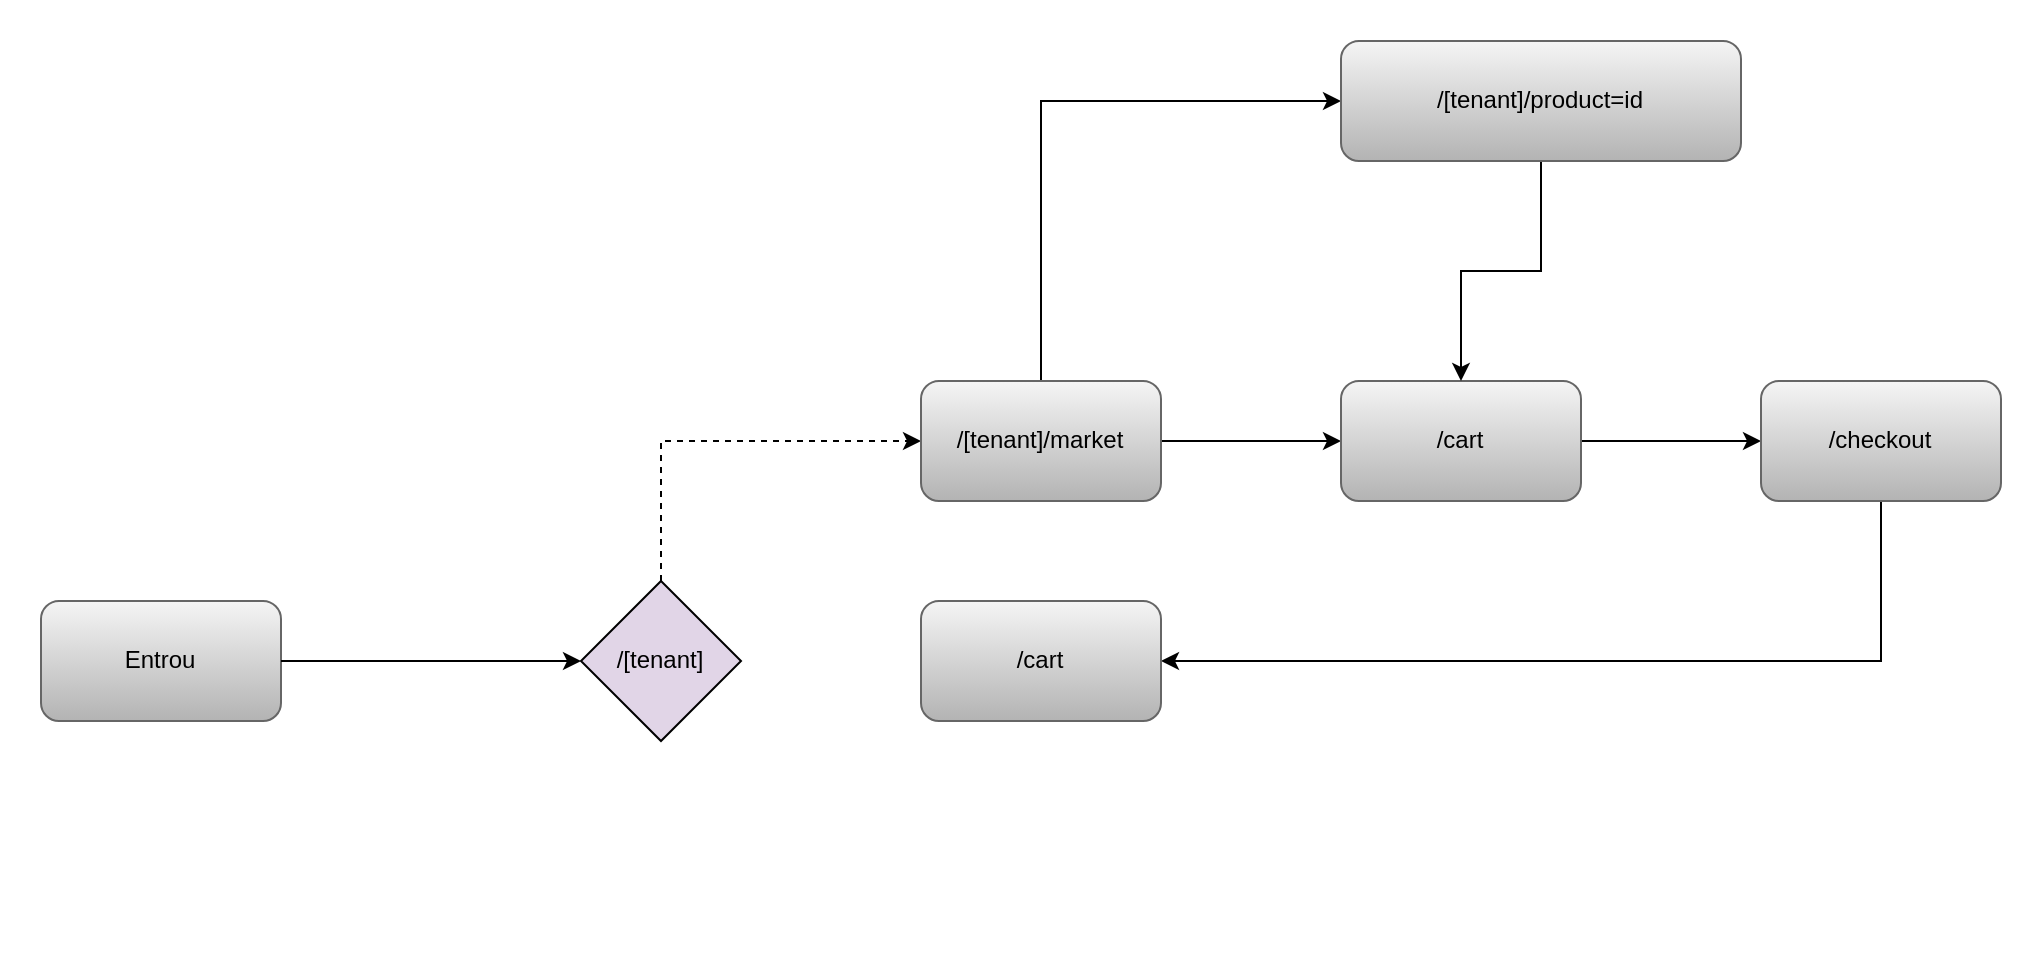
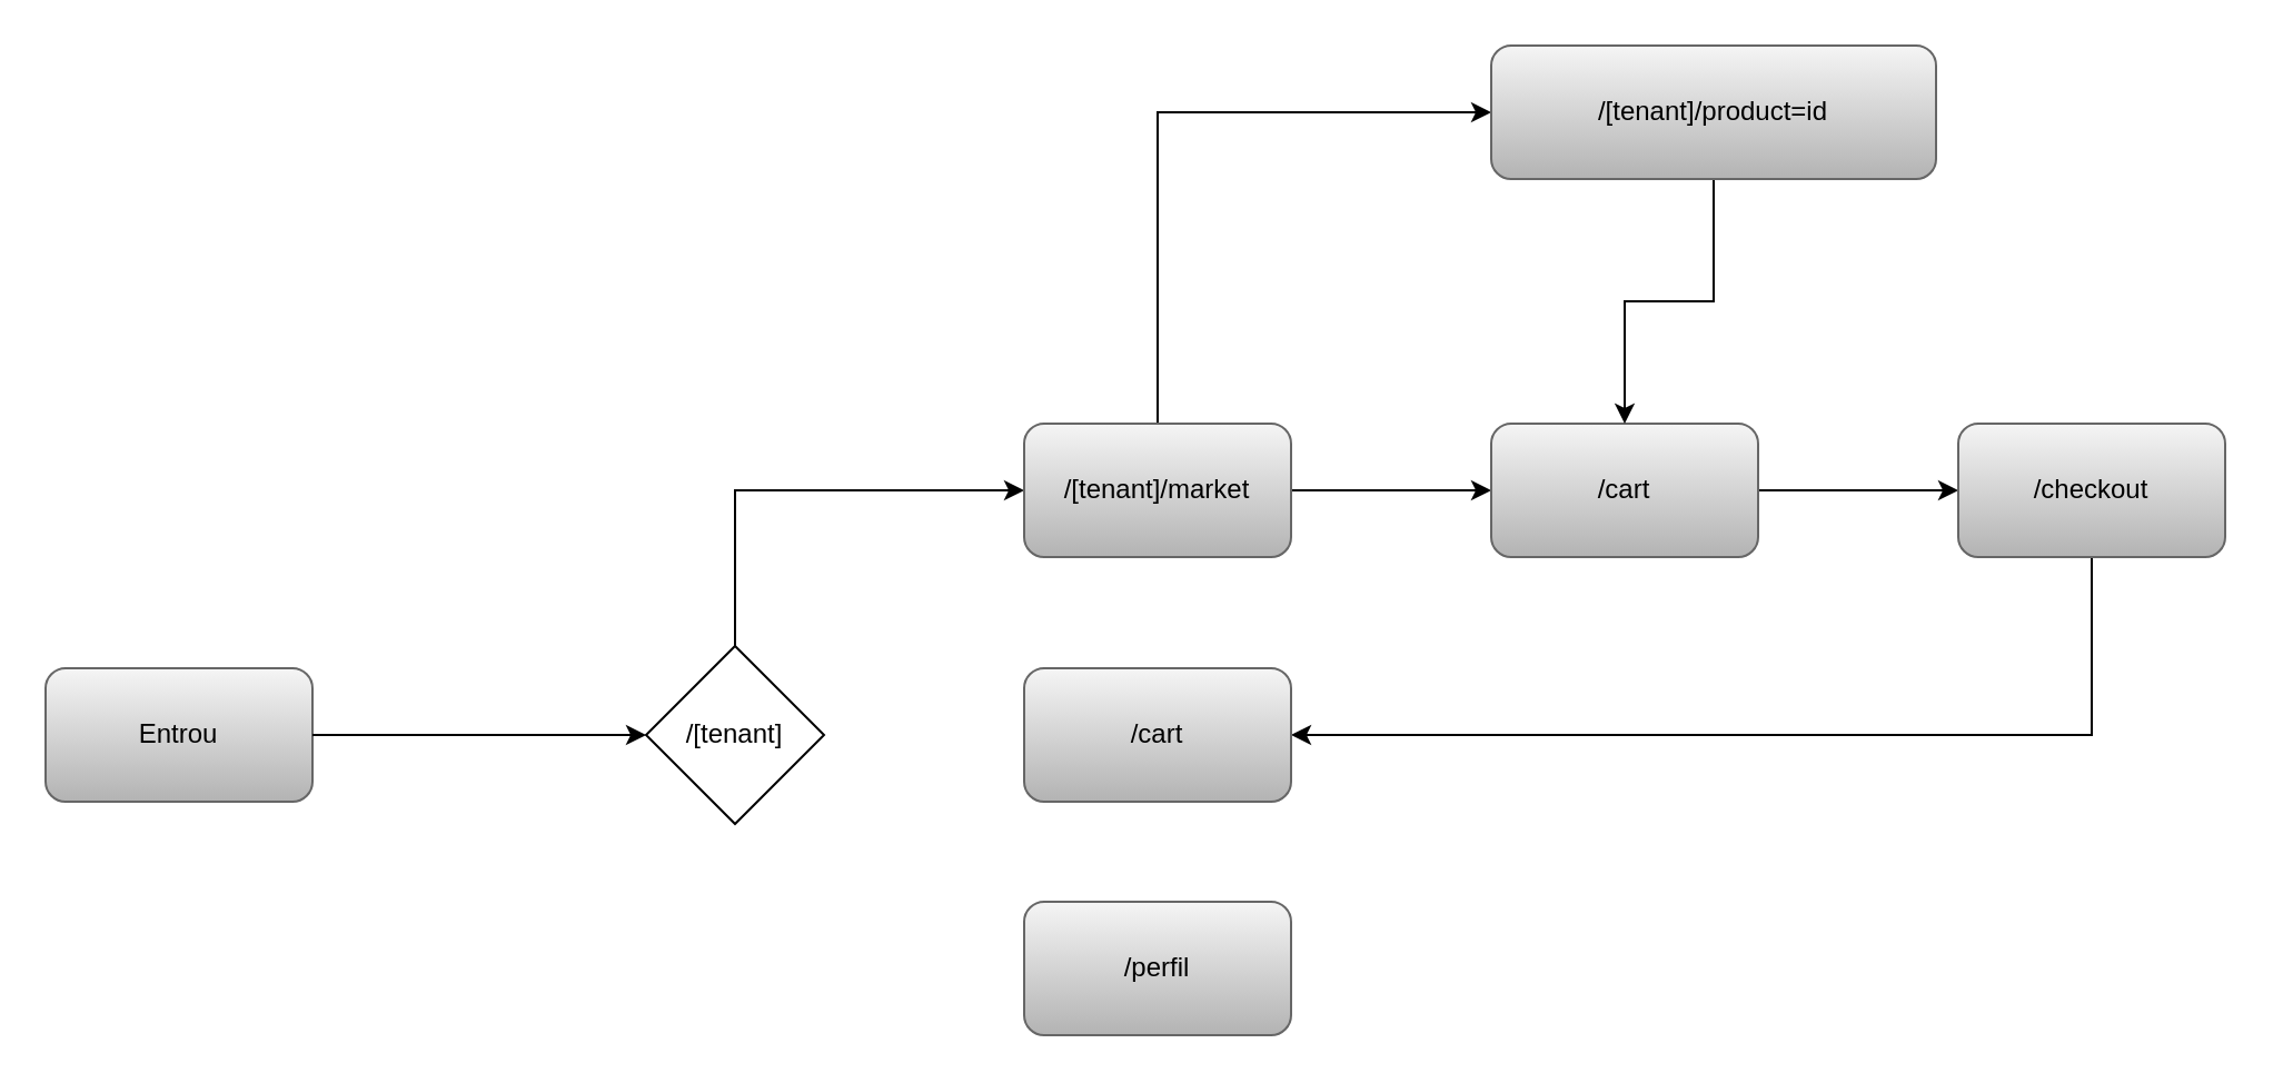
- <mxCell id="2" style="edgeStyle=orthogonalEdgeStyle;rounded=0;orthogonalLoop=1;jettySize=auto;html=1;dashed=1;" edge="1" parent="1" source="14" target="6"><mxGeometry relative="1" as="geometry"><Array as="points"><mxPoint x="330" y="220" /></Array></mxGeometry></mxCell>
+ <mxCell id="2" style="edgeStyle=orthogonalEdgeStyle;rounded=0;orthogonalLoop=1;jettySize=auto;html=1;" edge="1" parent="1" source="14" target="6"><mxGeometry relative="1" as="geometry"><Array as="points"><mxPoint x="330" y="220" /></Array></mxGeometry></mxCell>
- <mxCell id="14" value="/[tenant]" style="rhombus;whiteSpace=wrap;html=1;fillColor=#e1d5e7;" vertex="1" parent="1"><mxGeometry x="290" y="290" width="80" height="80" as="geometry" /></mxCell>
+ <mxCell id="14" value="/[tenant]" style="rhombus;whiteSpace=wrap;html=1;" vertex="1" parent="1"><mxGeometry x="290" y="290" width="80" height="80" as="geometry" /></mxCell>
+ <mxCell id="12" value="/perfil" style="rounded=1;whiteSpace=wrap;html=1;fillColor=#f5f5f5;gradientColor=#b3b3b3;strokeColor=#666666;" vertex="1" parent="1"><mxGeometry x="460" y="405" width="120" height="60" as="geometry" /></mxCell>
